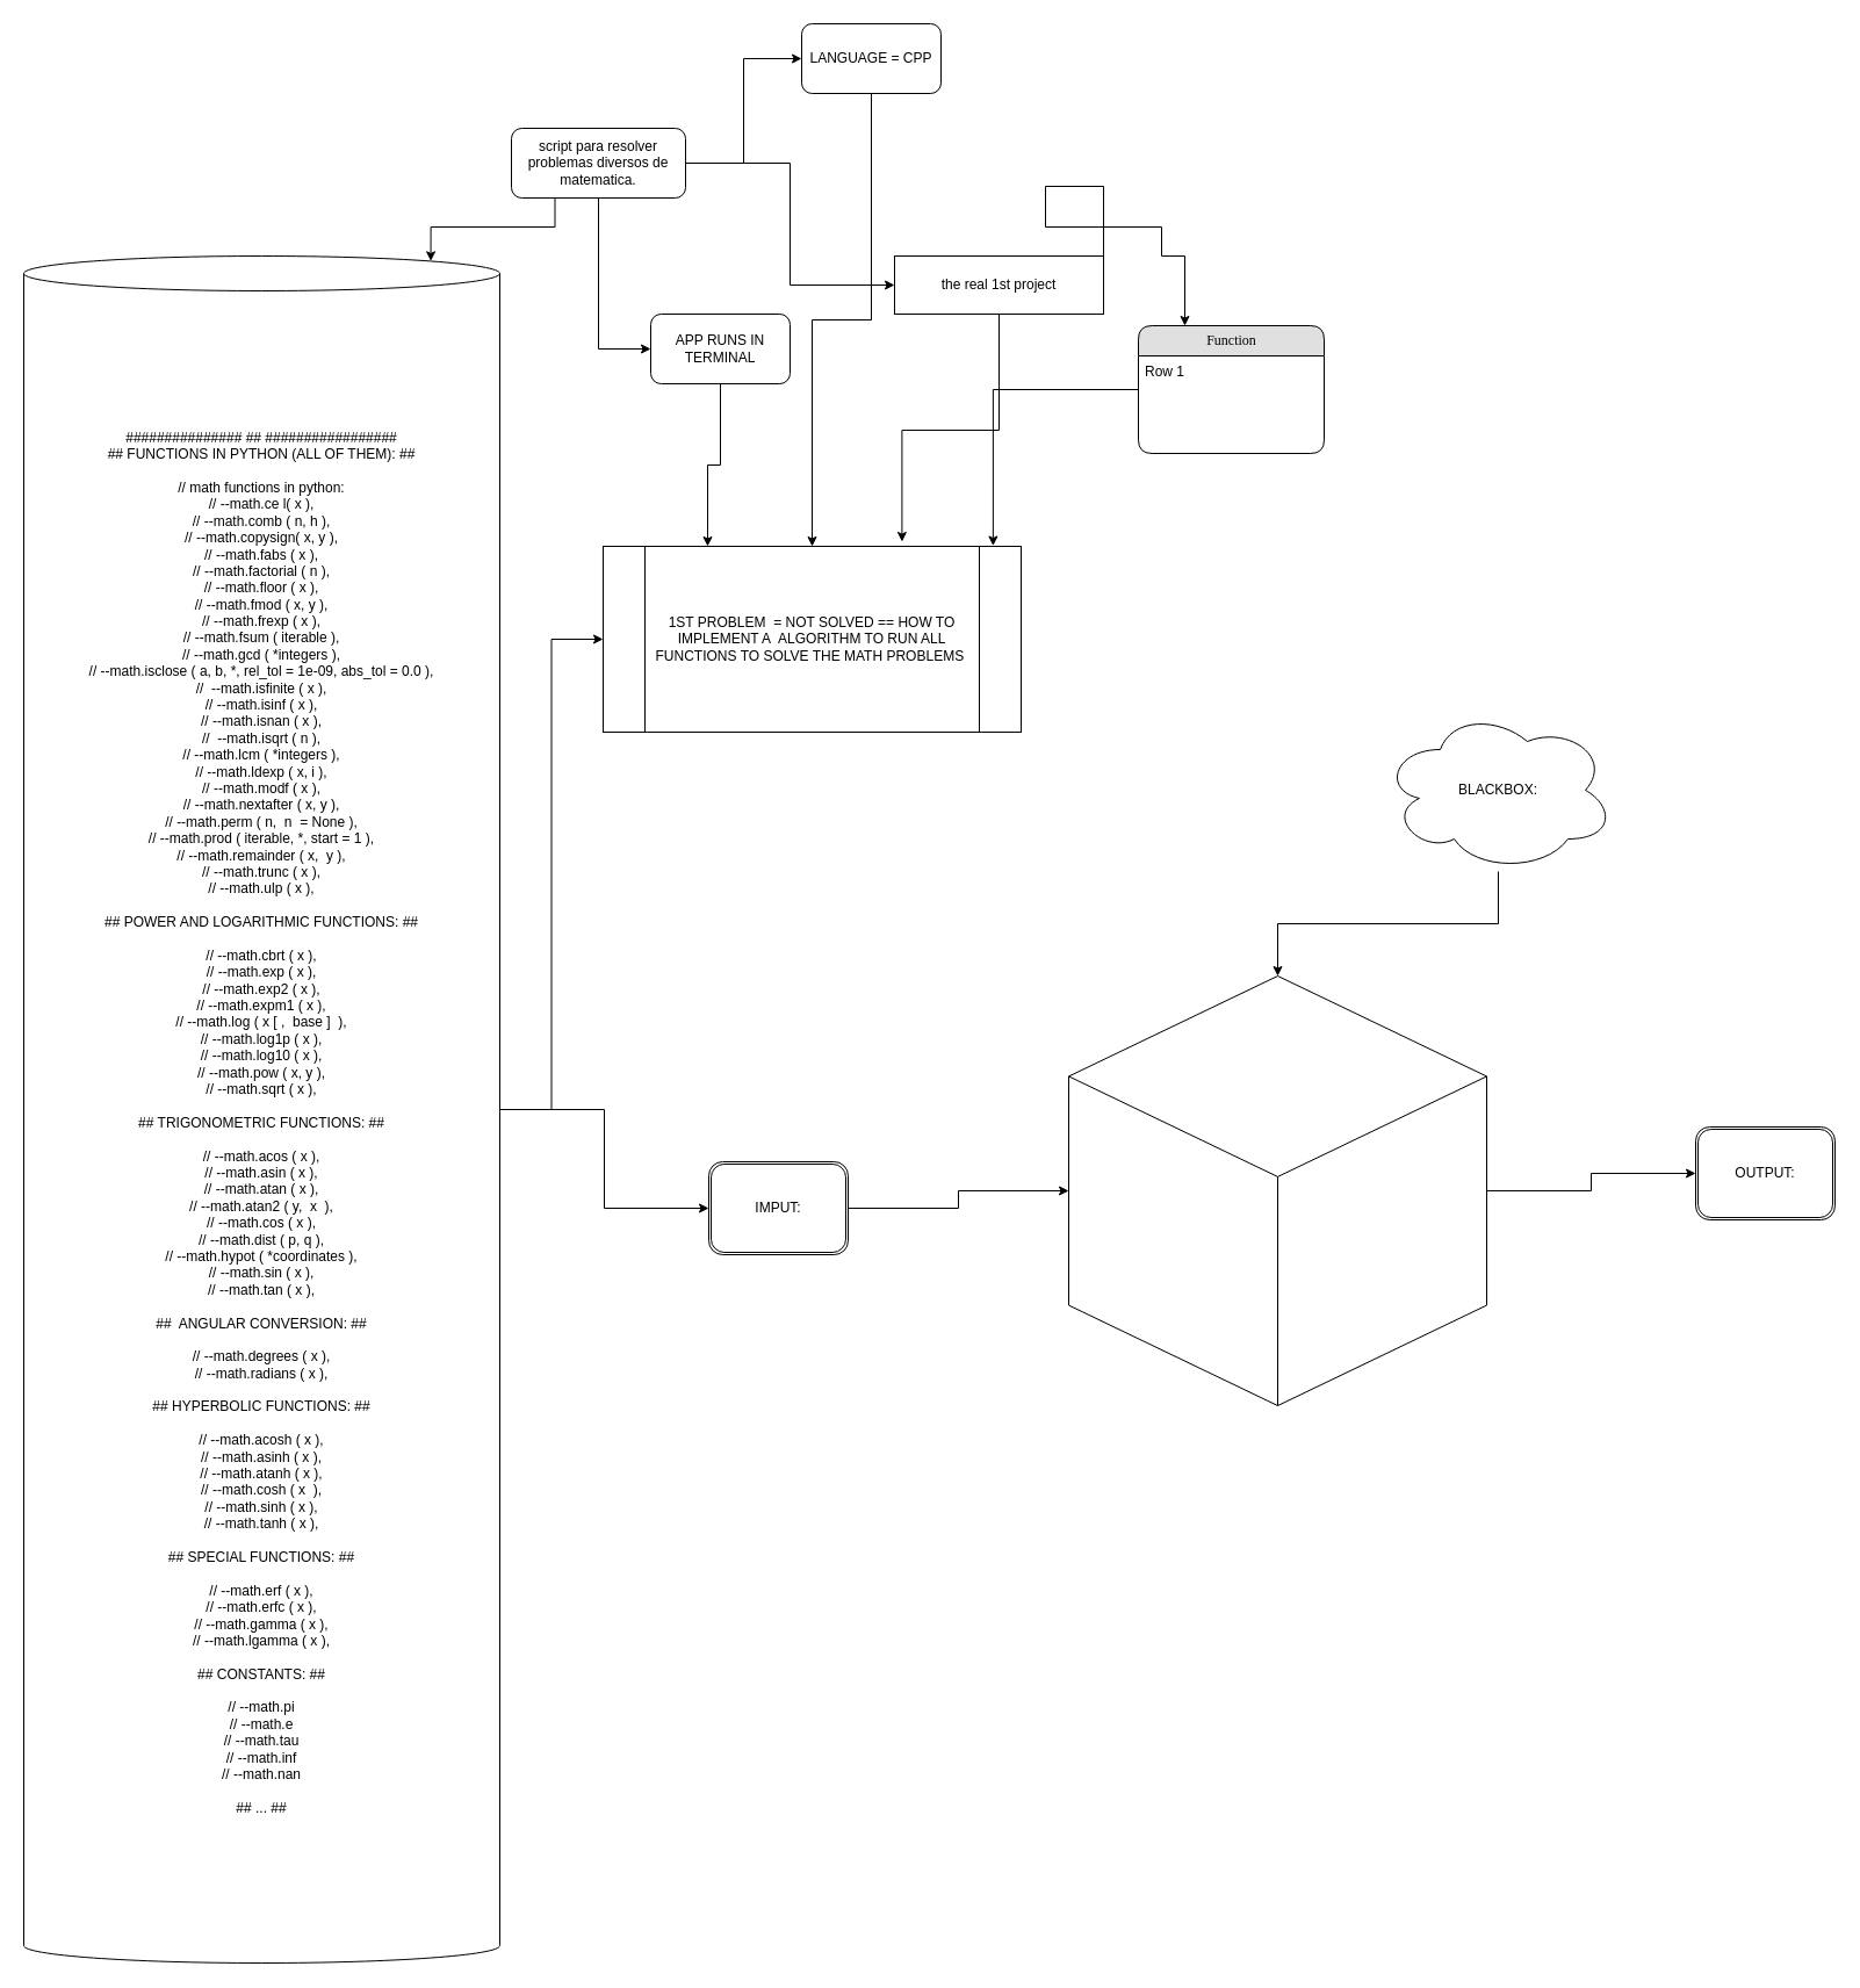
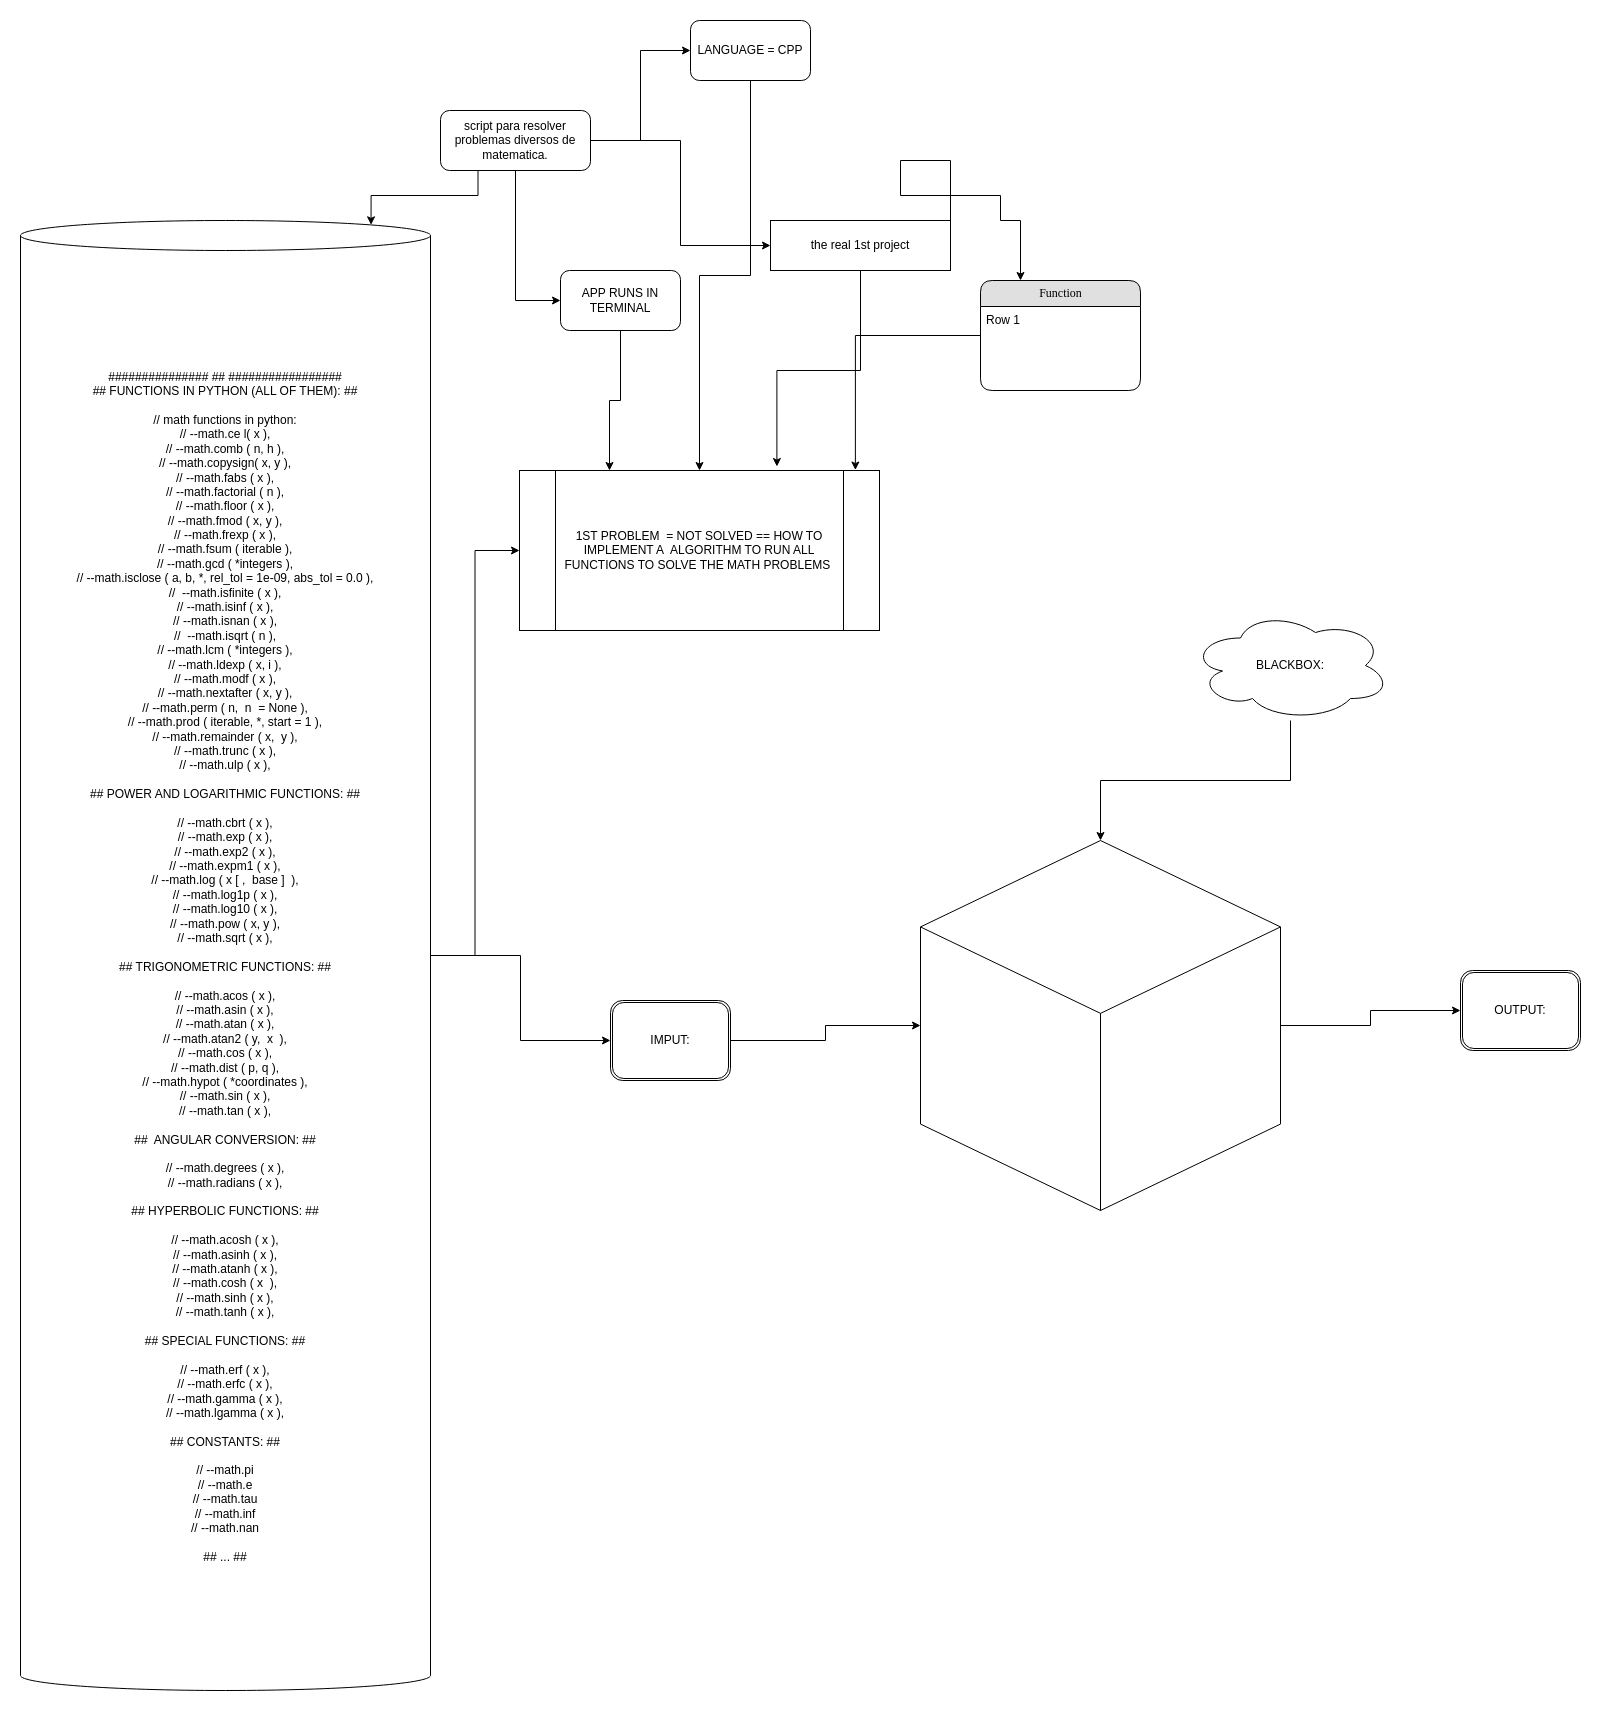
- <mxCell id="27" value="BLACKBOX:" style="ellipse;shape=cloud;whiteSpace=wrap;html=1;align=center;" vertex="1" parent="1"><mxGeometry x="1190" y="610" width="200" height="140" as="geometry" /></mxCell>
+ <mxCell id="27" value="BLACKBOX:" style="ellipse;shape=cloud;whiteSpace=wrap;html=1;align=center;" vertex="1" parent="1"><mxGeometry x="1190" y="610" width="200" height="110" as="geometry" /></mxCell>
